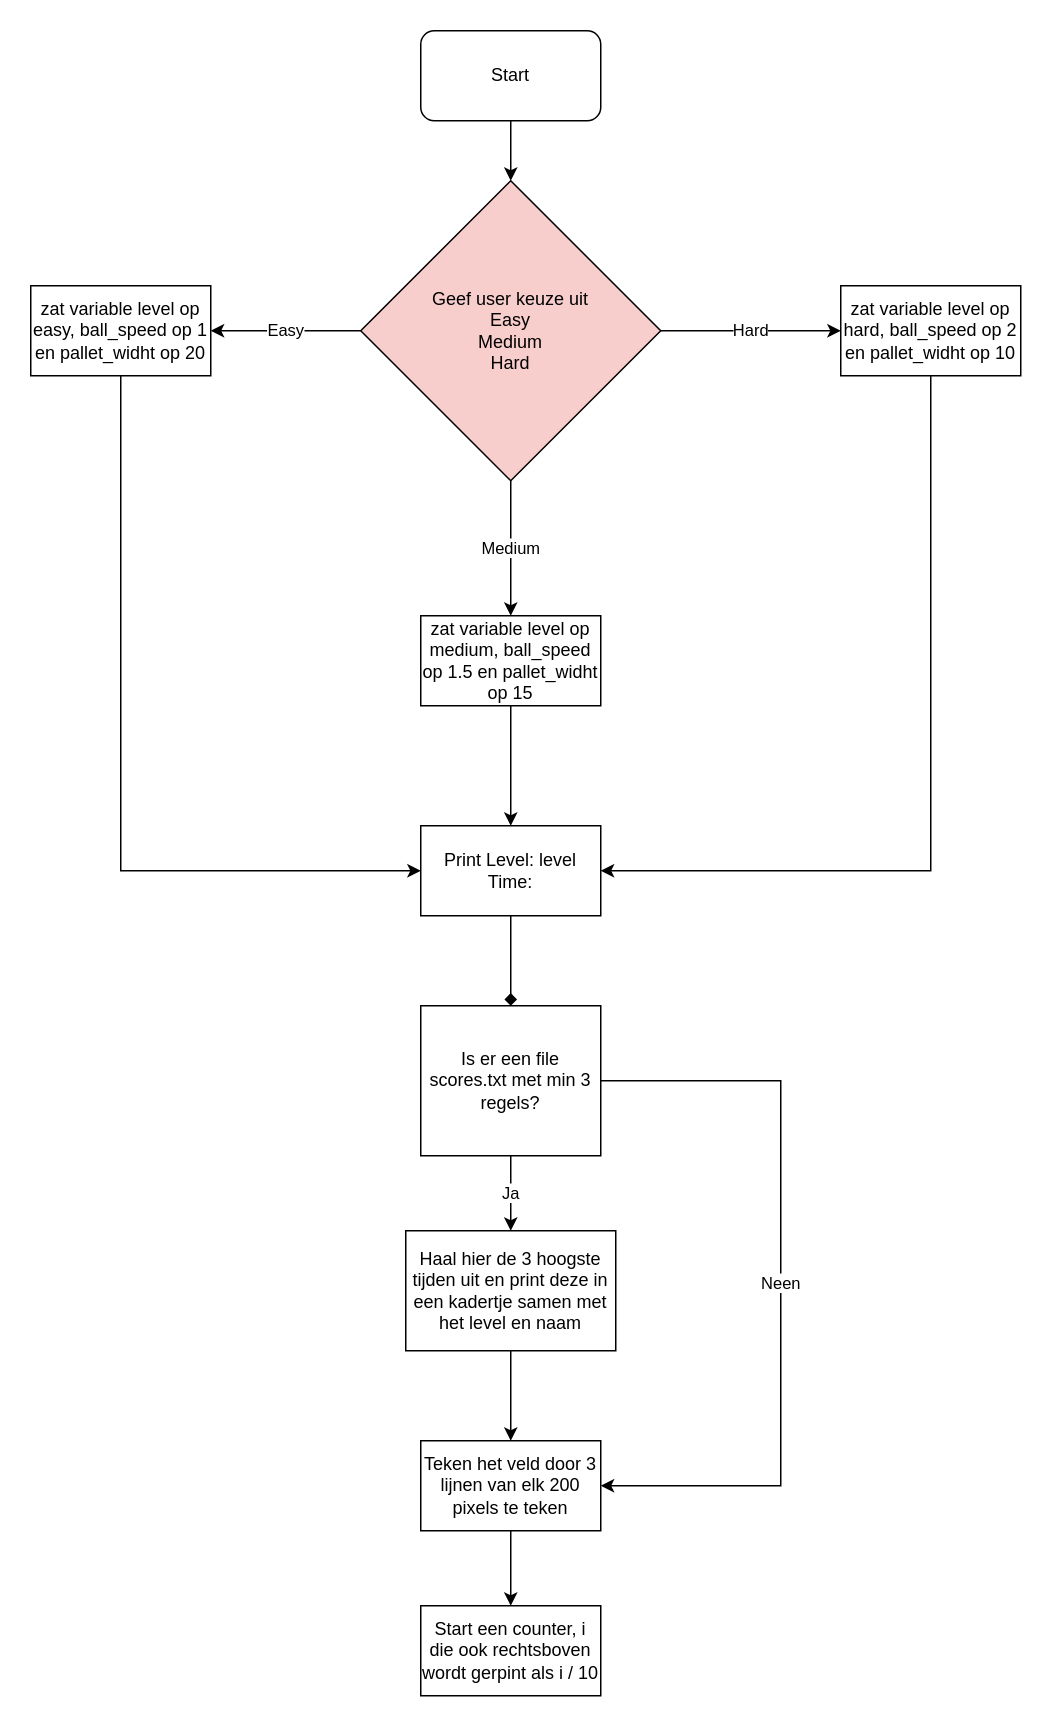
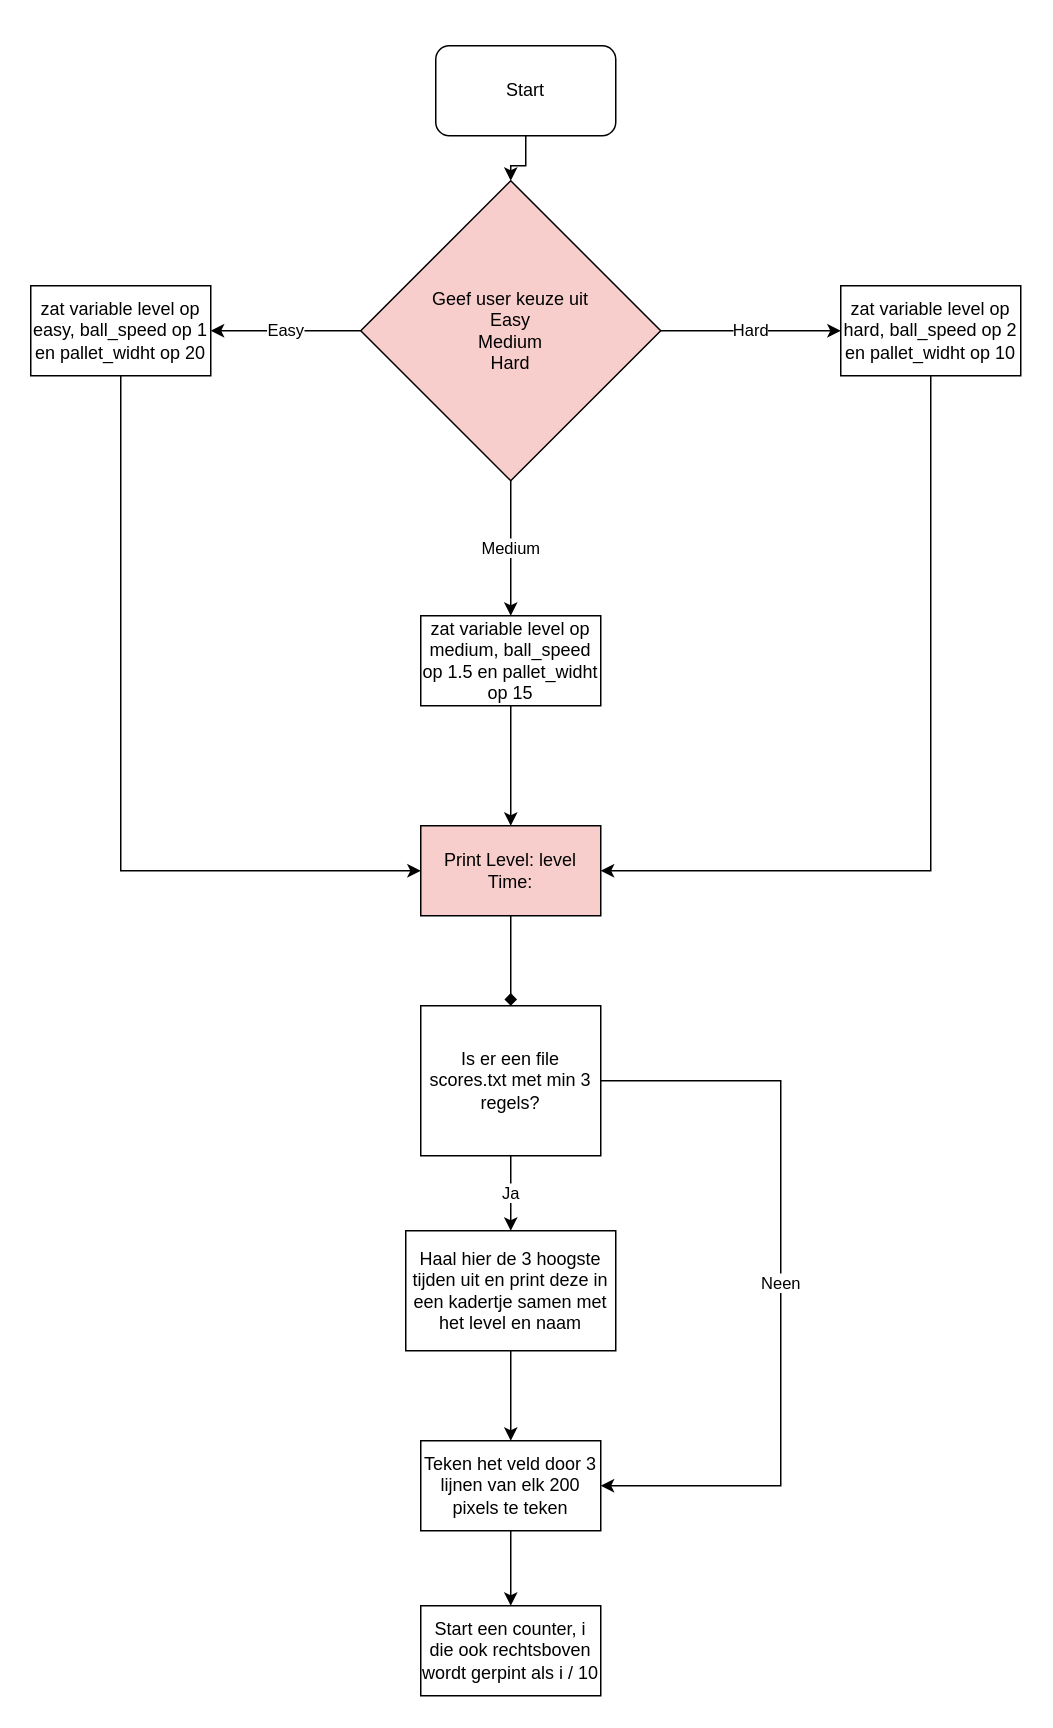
- <mxCell id="3" value="Start" style="rounded=1;whiteSpace=wrap;html=1;" vertex="1" parent="1"><mxGeometry x="280" y="20" width="120" height="60" as="geometry" /></mxCell>
+ <mxCell id="3" value="Start" style="rounded=1;whiteSpace=wrap;html=1;" vertex="1" parent="1"><mxGeometry x="290" y="30" width="120" height="60" as="geometry" /></mxCell>
- <mxCell id="15" value="Print Level: level&lt;br&gt;Time:" style="whiteSpace=wrap;html=1;" vertex="1" parent="1"><mxGeometry x="280" y="550" width="120" height="60" as="geometry" /></mxCell>
+ <mxCell id="15" value="Print Level: level&lt;br&gt;Time:" style="whiteSpace=wrap;html=1;fillColor=#f8cecc;" vertex="1" parent="1"><mxGeometry x="280" y="550" width="120" height="60" as="geometry" /></mxCell>
